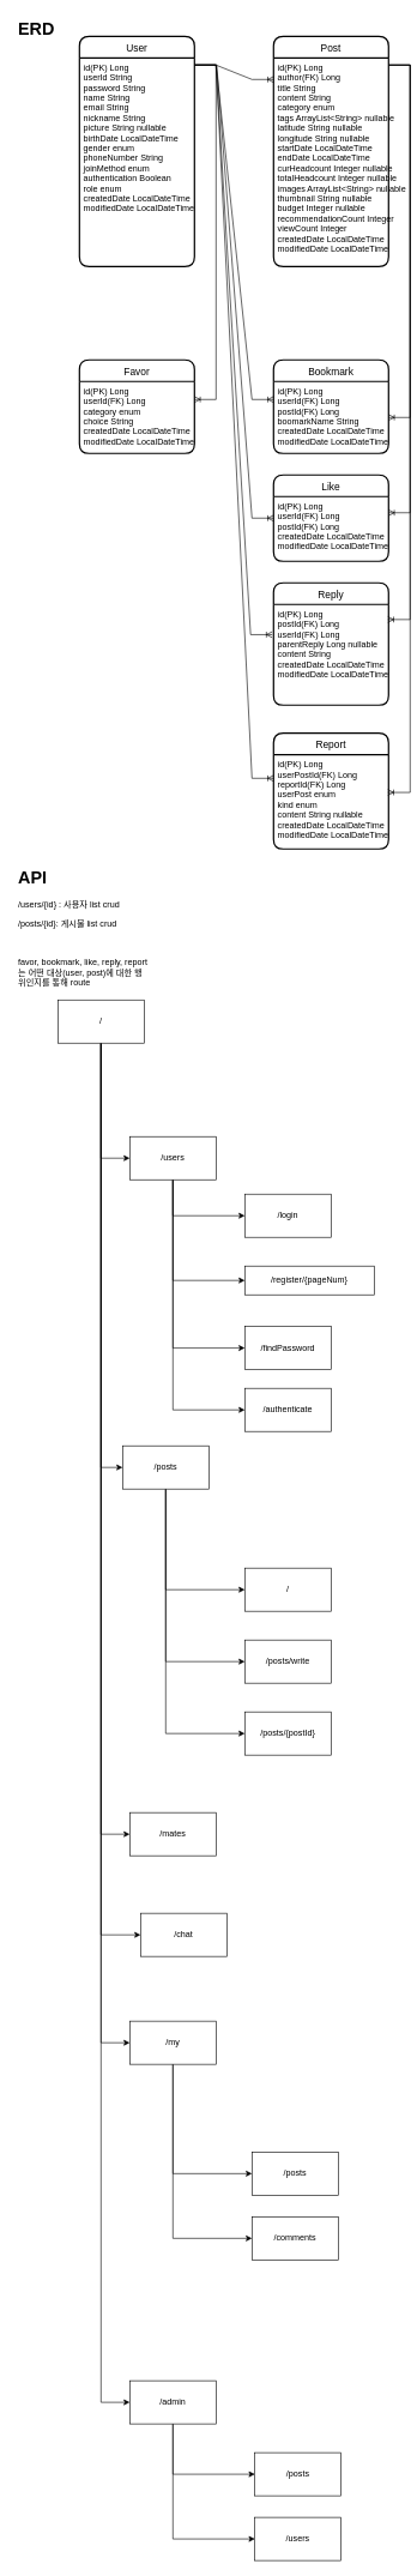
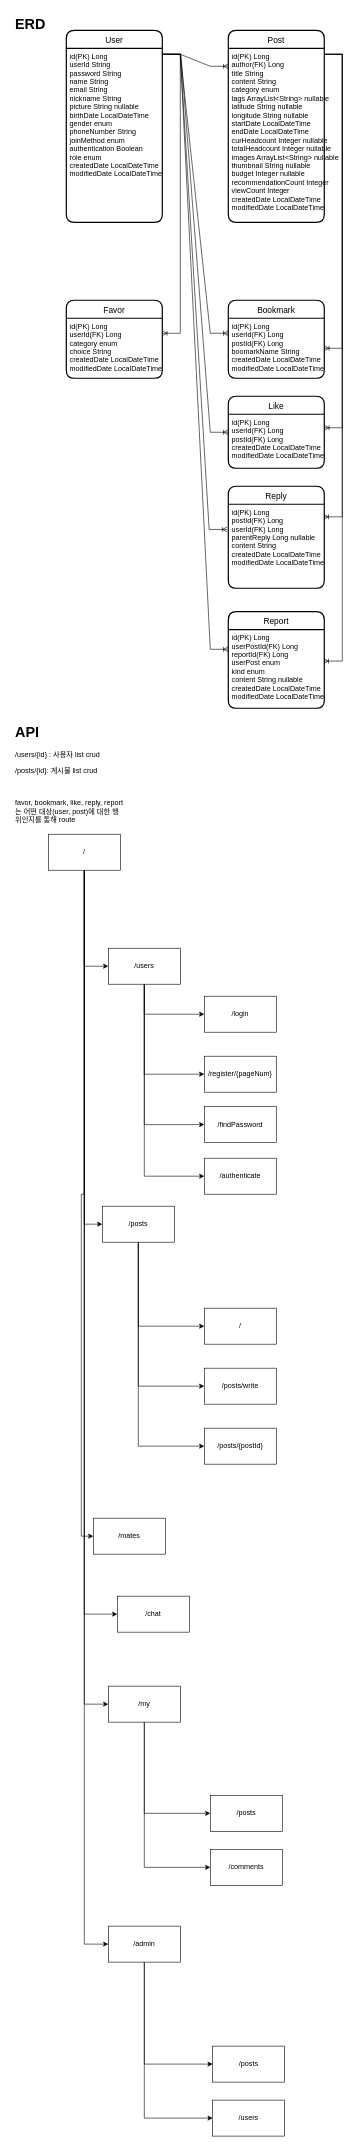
- <mxCell id="35" value="/register/{pageNum}" style="rounded=0;whiteSpace=wrap;html=1;" vertex="1" parent="1"><mxGeometry x="340" y="1760" width="180" height="40" as="geometry" /></mxCell>
+ <mxCell id="35" value="/register/{pageNum}" style="rounded=0;whiteSpace=wrap;html=1;" vertex="1" parent="1"><mxGeometry x="340" y="1760" width="120" height="60" as="geometry" /></mxCell>
- <mxCell id="42" value="/mates" style="rounded=0;whiteSpace=wrap;html=1;" vertex="1" parent="1"><mxGeometry x="180" y="2520" width="120" height="60" as="geometry" /></mxCell>
+ <mxCell id="42" value="/mates" style="rounded=0;whiteSpace=wrap;html=1;" vertex="1" parent="1"><mxGeometry x="155" y="2530" width="120" height="60" as="geometry" /></mxCell>
- <mxCell id="51" value="/admin" style="rounded=0;whiteSpace=wrap;html=1;" vertex="1" parent="1"><mxGeometry x="180" y="3310" width="120" height="60" as="geometry" /></mxCell>
+ <mxCell id="51" value="/admin" style="rounded=0;whiteSpace=wrap;html=1;" vertex="1" parent="1"><mxGeometry x="180" y="3210" width="120" height="60" as="geometry" /></mxCell>
